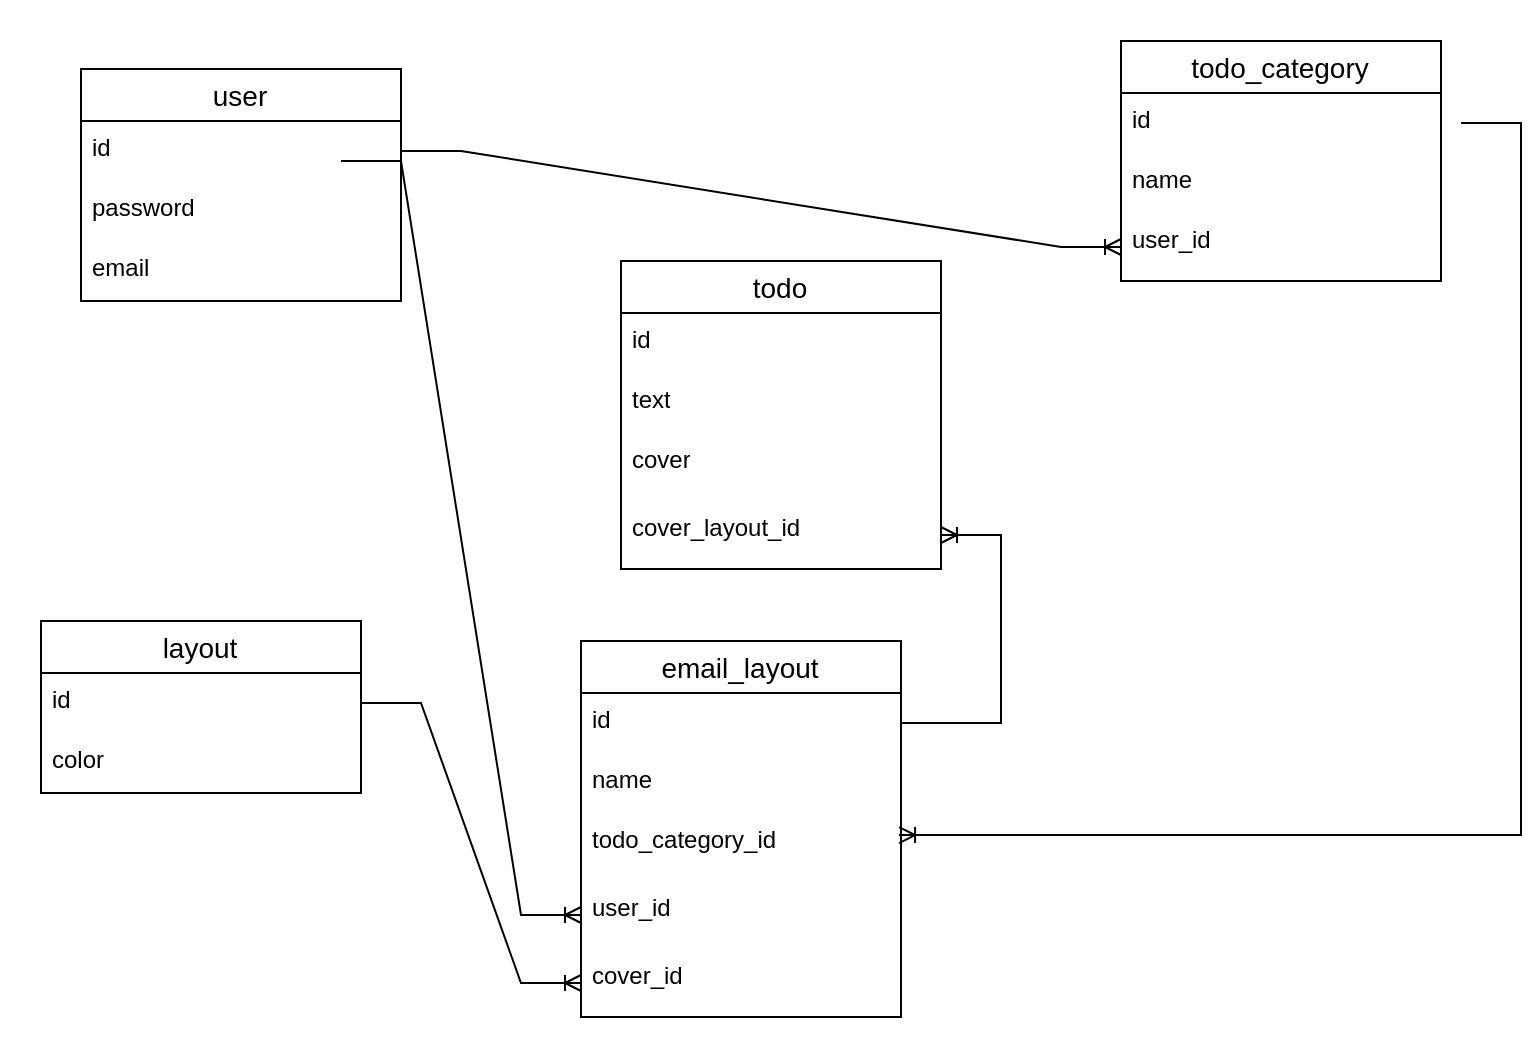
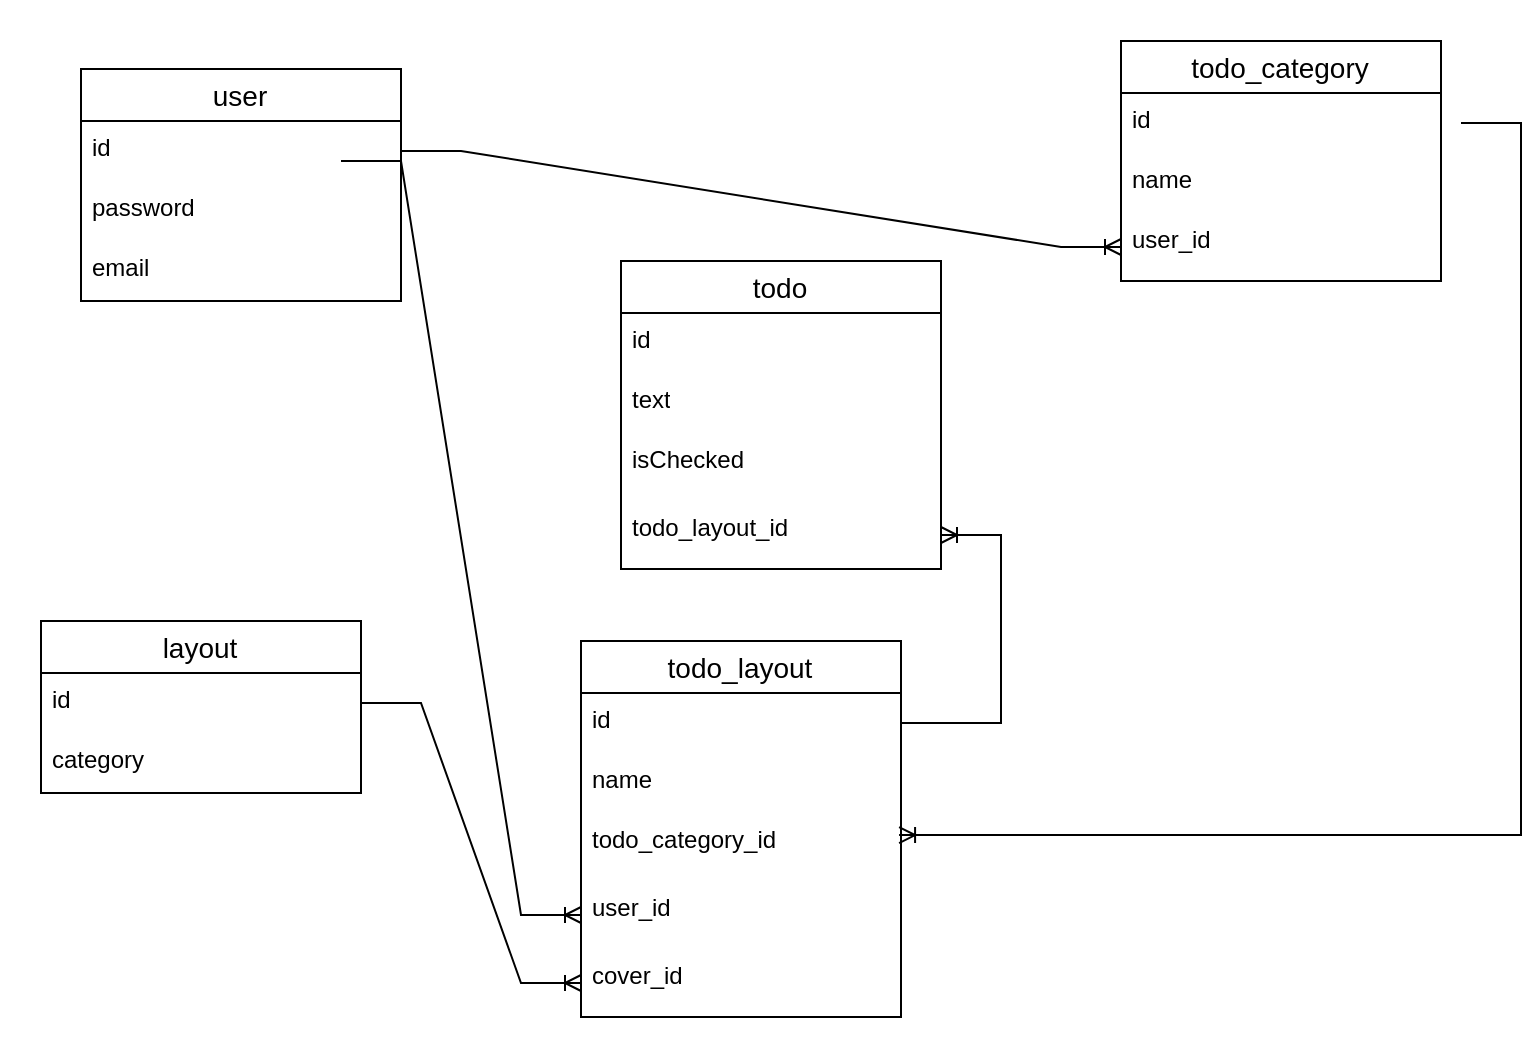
- <mxCell id="9" value="cover" style="text;strokeColor=none;fillColor=none;spacingLeft=4;spacingRight=4;overflow=hidden;rotatable=0;points=[[0,0.5],[1,0.5]];portConstraint=eastwest;fontSize=12;whiteSpace=wrap;html=1;" vertex="1" parent="6"><mxGeometry y="86" width="160" height="34" as="geometry" /></mxCell>
+ <mxCell id="9" value="isChecked" style="text;strokeColor=none;fillColor=none;spacingLeft=4;spacingRight=4;overflow=hidden;rotatable=0;points=[[0,0.5],[1,0.5]];portConstraint=eastwest;fontSize=12;whiteSpace=wrap;html=1;" vertex="1" parent="6"><mxGeometry y="86" width="160" height="34" as="geometry" /></mxCell>
- <mxCell id="10" value="cover_layout_id" style="text;strokeColor=none;fillColor=none;spacingLeft=4;spacingRight=4;overflow=hidden;rotatable=0;points=[[0,0.5],[1,0.5]];portConstraint=eastwest;fontSize=12;whiteSpace=wrap;html=1;" vertex="1" parent="6"><mxGeometry y="120" width="160" height="34" as="geometry" /></mxCell>
+ <mxCell id="10" value="todo_layout_id" style="text;strokeColor=none;fillColor=none;spacingLeft=4;spacingRight=4;overflow=hidden;rotatable=0;points=[[0,0.5],[1,0.5]];portConstraint=eastwest;fontSize=12;whiteSpace=wrap;html=1;" vertex="1" parent="6"><mxGeometry y="120" width="160" height="34" as="geometry" /></mxCell>
- <mxCell id="17" value="email_layout" style="swimlane;fontStyle=0;childLayout=stackLayout;horizontal=1;startSize=26;horizontalStack=0;resizeParent=1;resizeParentMax=0;resizeLast=0;collapsible=1;marginBottom=0;align=center;fontSize=14;" vertex="1" parent="1"><mxGeometry x="290" y="320" width="160" height="188" as="geometry" /></mxCell>
+ <mxCell id="17" value="todo_layout" style="swimlane;fontStyle=0;childLayout=stackLayout;horizontal=1;startSize=26;horizontalStack=0;resizeParent=1;resizeParentMax=0;resizeLast=0;collapsible=1;marginBottom=0;align=center;fontSize=14;" vertex="1" parent="1"><mxGeometry x="290" y="320" width="160" height="188" as="geometry" /></mxCell>
- <mxCell id="27" value="color" style="text;strokeColor=none;fillColor=none;spacingLeft=4;spacingRight=4;overflow=hidden;rotatable=0;points=[[0,0.5],[1,0.5]];portConstraint=eastwest;fontSize=12;whiteSpace=wrap;html=1;" vertex="1" parent="25"><mxGeometry y="56" width="160" height="30" as="geometry" /></mxCell>
+ <mxCell id="27" value="category" style="text;strokeColor=none;fillColor=none;spacingLeft=4;spacingRight=4;overflow=hidden;rotatable=0;points=[[0,0.5],[1,0.5]];portConstraint=eastwest;fontSize=12;whiteSpace=wrap;html=1;" vertex="1" parent="25"><mxGeometry y="56" width="160" height="30" as="geometry" /></mxCell>
